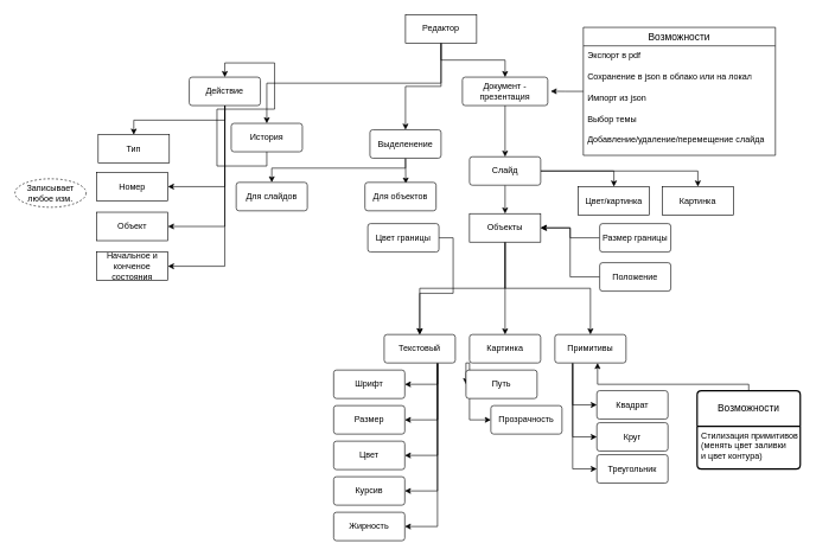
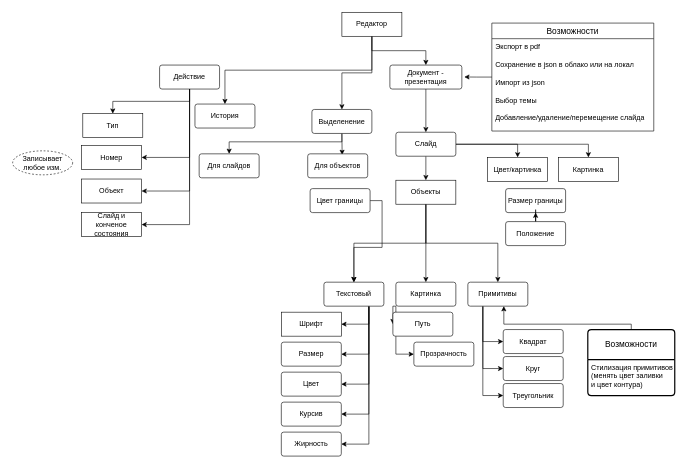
- <mxCell id="37" style="edgeStyle=orthogonalEdgeStyle;rounded=0;orthogonalLoop=1;jettySize=auto;html=1;exitX=0.5;exitY=1;exitDx=0;exitDy=0;entryX=0.5;entryY=0;entryDx=0;entryDy=0;" edge="1" parent="1" source="38" target="43"><mxGeometry relative="1" as="geometry" /></mxCell>
- <mxCell id="66" style="edgeStyle=orthogonalEdgeStyle;rounded=0;orthogonalLoop=1;jettySize=auto;html=1;entryX=1;entryY=0.5;entryDx=0;entryDy=0;" edge="1" parent="1" source="67" target="11"><mxGeometry relative="1" as="geometry" /></mxCell>
- <mxCell id="63" value="Начальное и конченое состояния" style="whiteSpace=wrap;html=1;align=center;" vertex="1" parent="1"><mxGeometry x="135" y="354" width="100" height="40" as="geometry" /></mxCell>
+ <mxCell id="63" value="Слайд и конченое состояния" style="whiteSpace=wrap;html=1;align=center;" vertex="1" parent="1"><mxGeometry x="135" y="354" width="100" height="40" as="geometry" /></mxCell>
- <mxCell id="70" style="edgeStyle=orthogonalEdgeStyle;rounded=0;orthogonalLoop=1;jettySize=auto;html=1;entryX=1;entryY=0.5;entryDx=0;entryDy=0;" edge="1" parent="1" source="71" target="11"><mxGeometry relative="1" as="geometry" /></mxCell>
+ <mxCell id="70" style="edgeStyle=orthogonalEdgeStyle;rounded=0;orthogonalLoop=1;jettySize=auto;html=1;" edge="1" parent="1" source="71" target="67"><mxGeometry relative="1" as="geometry" /></mxCell>
- <mxCell id="47" value="Шрифт" style="rounded=1;arcSize=10;whiteSpace=wrap;html=1;align=center;" vertex="1" parent="1"><mxGeometry x="468" y="520" width="100" height="40" as="geometry" /></mxCell>
+ <mxCell id="47" value="Шрифт" style="arcSize=10;whiteSpace=wrap;html=1;align=center;rounded=0;" vertex="1" parent="1"><mxGeometry x="468" y="520" width="100" height="40" as="geometry" /></mxCell>
